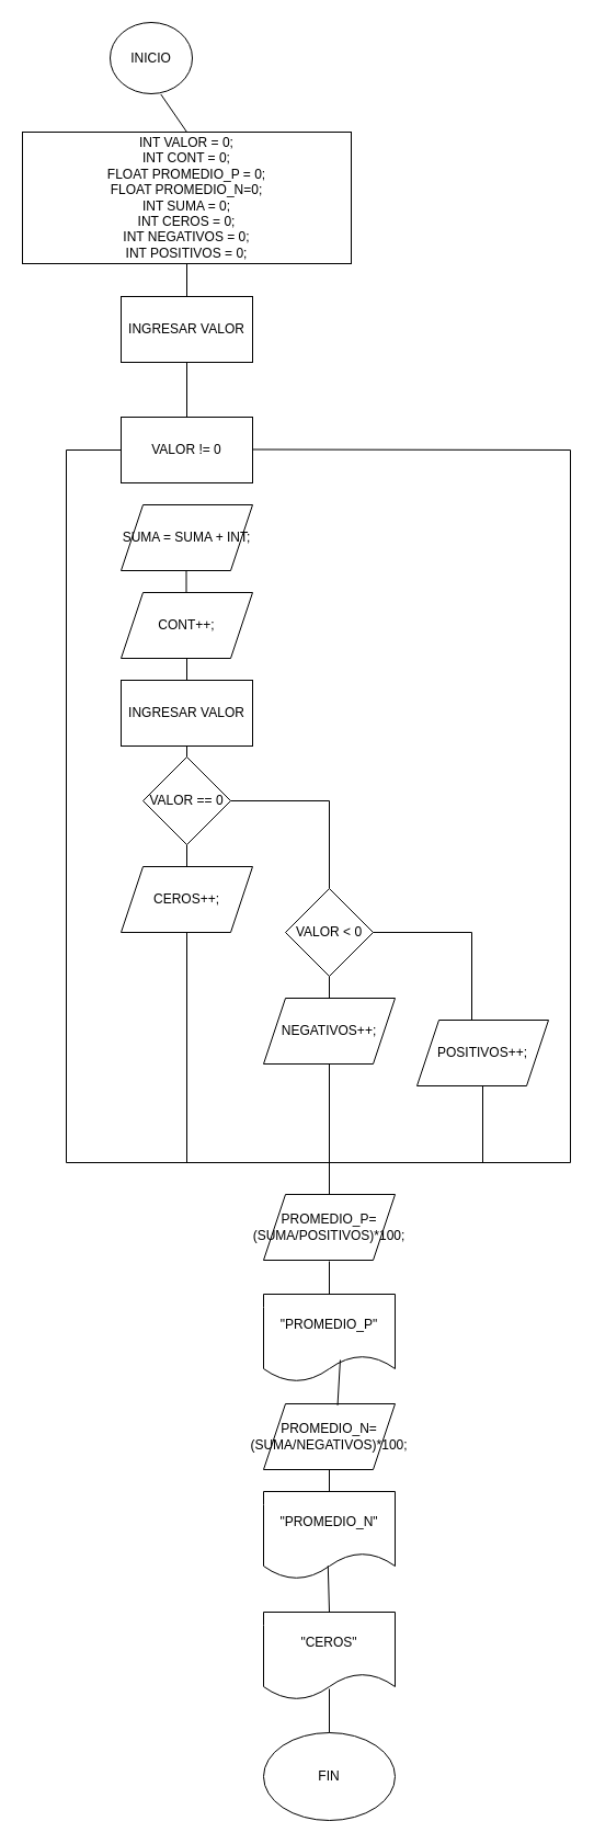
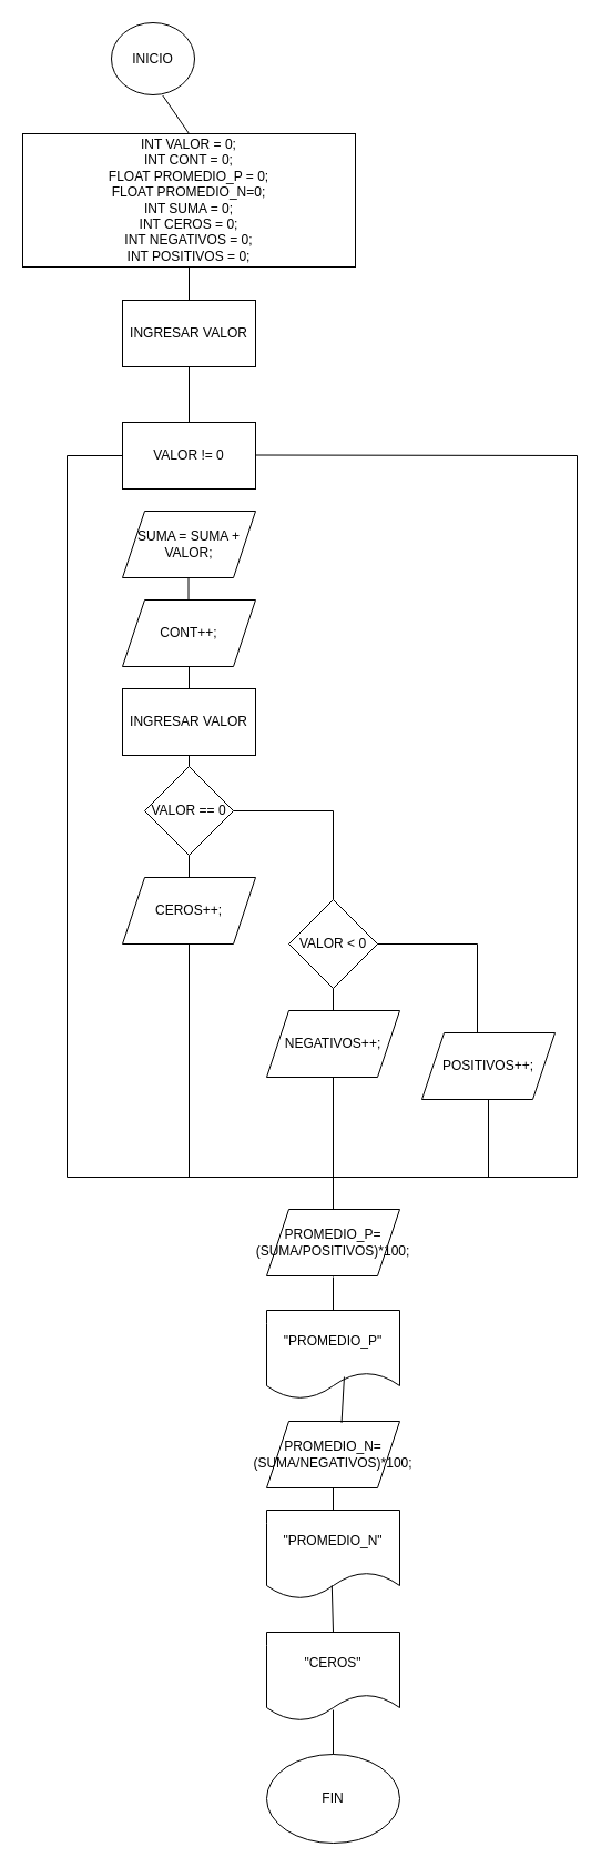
- <mxCell id="11" value="SUMA = SUMA + INT;" style="shape=parallelogram;perimeter=parallelogramPerimeter;whiteSpace=wrap;html=1;fixedSize=1;" vertex="1" parent="1"><mxGeometry x="110" y="460" width="120" height="60" as="geometry" /></mxCell>
+ <mxCell id="11" value="SUMA = SUMA + VALOR;" style="shape=parallelogram;perimeter=parallelogramPerimeter;whiteSpace=wrap;html=1;fixedSize=1;" vertex="1" parent="1"><mxGeometry x="110" y="460" width="120" height="60" as="geometry" /></mxCell>
